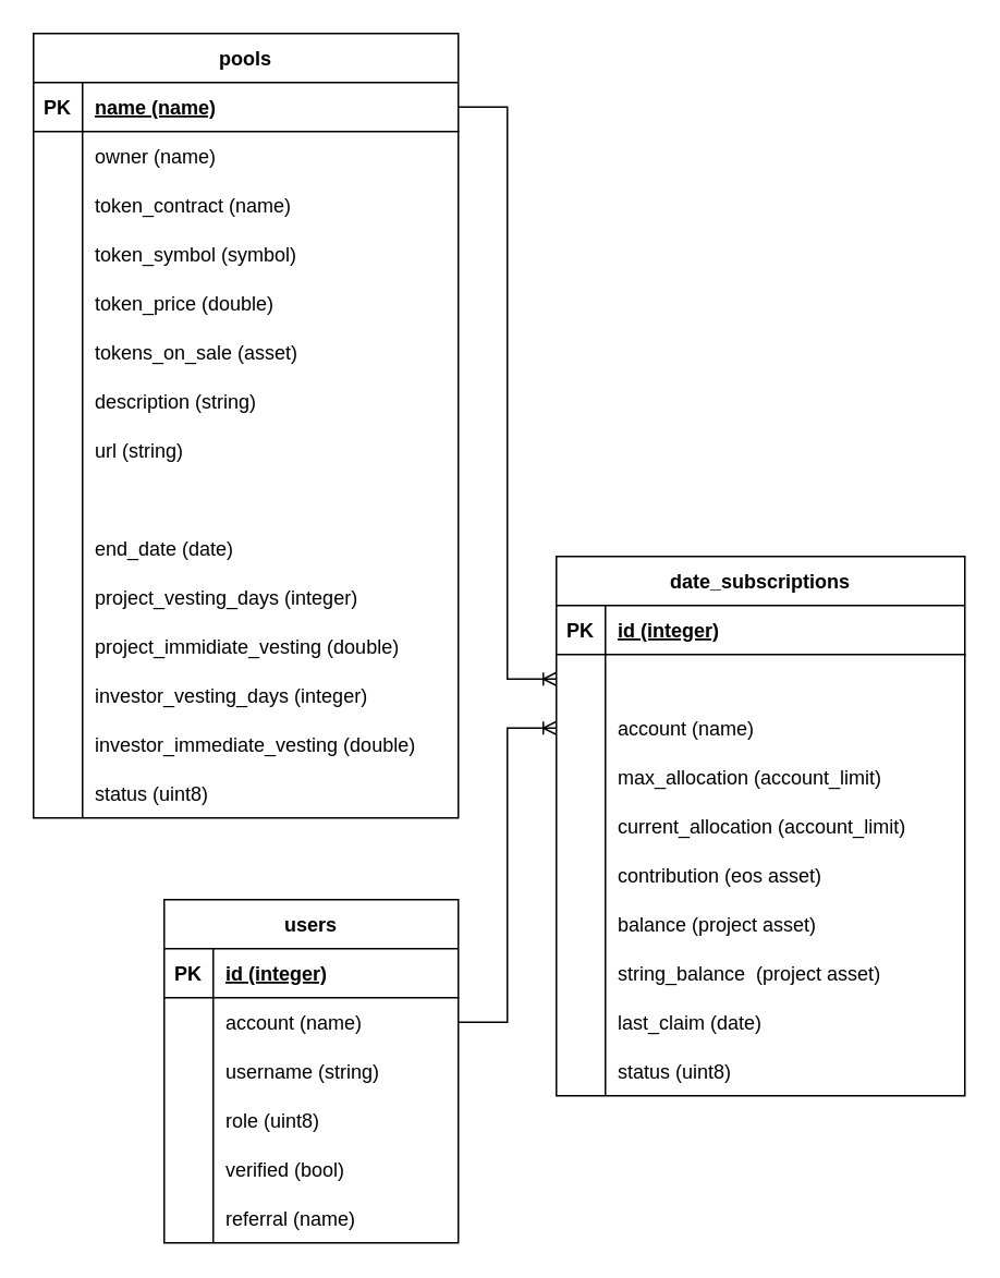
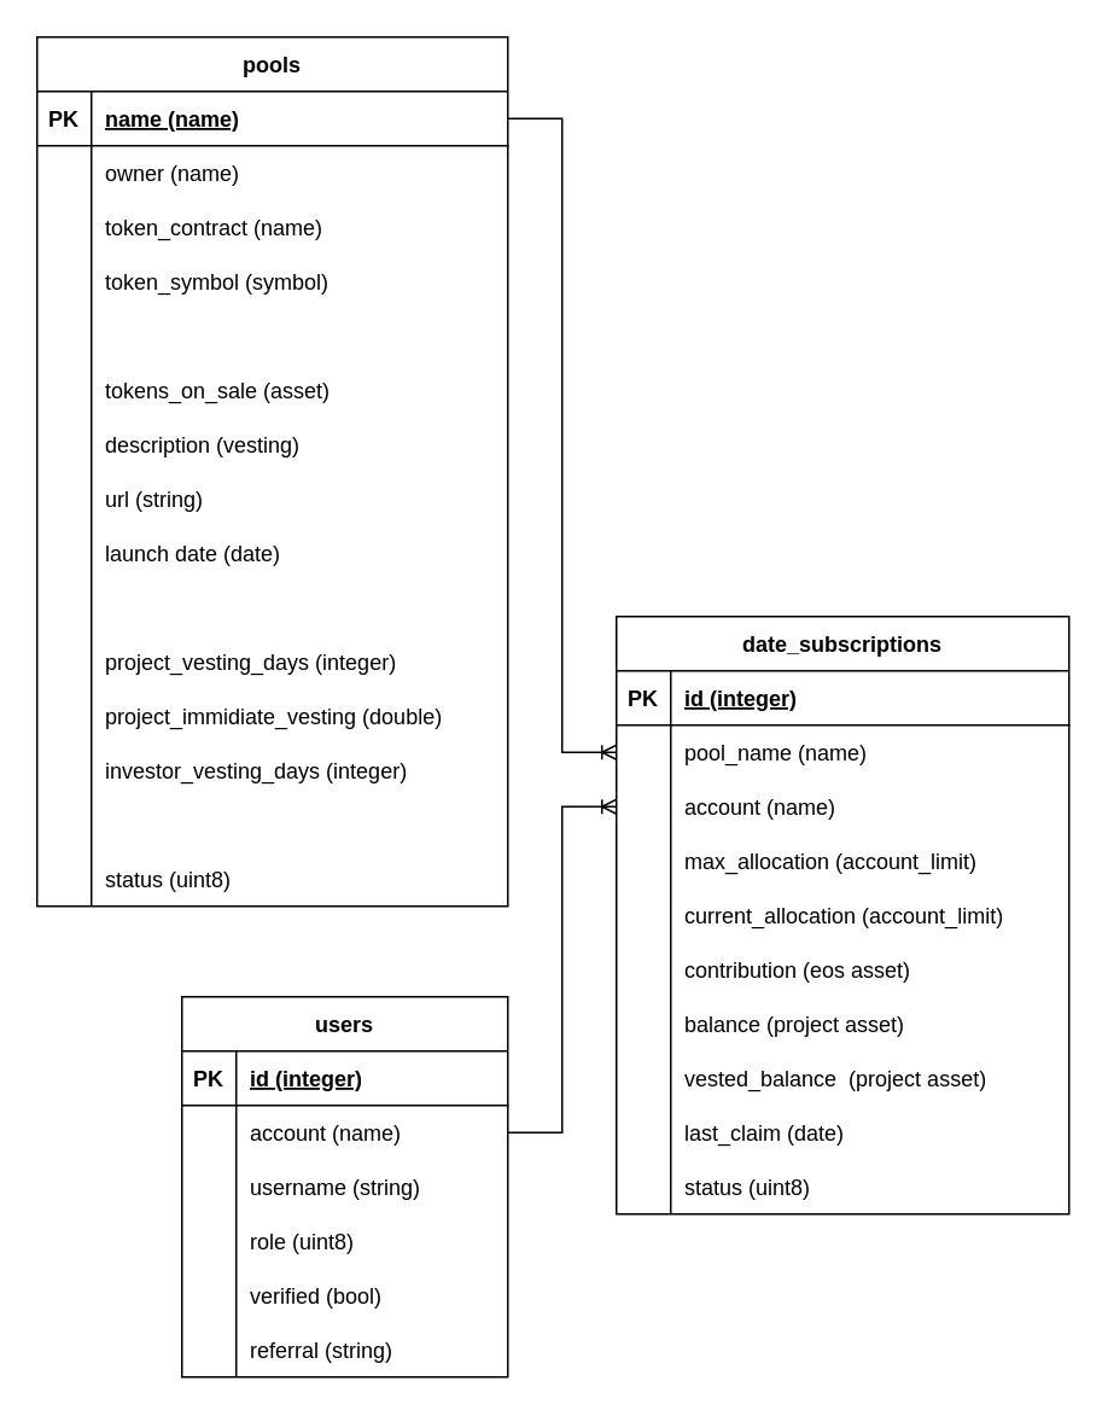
- <mxCell id="17" value="token_price (double)" style="shape=partialRectangle;connectable=0;fillColor=none;top=0;left=0;bottom=0;right=0;align=left;spacingLeft=6;overflow=hidden;" parent="15" vertex="1"><mxGeometry x="30" width="230" height="30" as="geometry"><mxRectangle width="230" height="30" as="alternateBounds" /></mxGeometry></mxCell>
- <mxCell id="23" value="description (string)" style="shape=partialRectangle;connectable=0;fillColor=none;top=0;left=0;bottom=0;right=0;align=left;spacingLeft=6;overflow=hidden;" parent="21" vertex="1"><mxGeometry x="30" width="230" height="30" as="geometry"><mxRectangle width="230" height="30" as="alternateBounds" /></mxGeometry></mxCell>
+ <mxCell id="23" value="description (vesting)" style="shape=partialRectangle;connectable=0;fillColor=none;top=0;left=0;bottom=0;right=0;align=left;spacingLeft=6;overflow=hidden;" parent="21" vertex="1"><mxGeometry x="30" width="230" height="30" as="geometry"><mxRectangle width="230" height="30" as="alternateBounds" /></mxGeometry></mxCell>
+ <mxCell id="29" value="launch date (date)" style="shape=partialRectangle;connectable=0;fillColor=none;top=0;left=0;bottom=0;right=0;align=left;spacingLeft=6;overflow=hidden;" parent="27" vertex="1"><mxGeometry x="30" width="230" height="30" as="geometry"><mxRectangle width="230" height="30" as="alternateBounds" /></mxGeometry></mxCell>
- <mxCell id="32" value="end_date (date)" style="shape=partialRectangle;connectable=0;fillColor=none;top=0;left=0;bottom=0;right=0;align=left;spacingLeft=6;overflow=hidden;" parent="30" vertex="1"><mxGeometry x="30" width="230" height="30" as="geometry"><mxRectangle width="230" height="30" as="alternateBounds" /></mxGeometry></mxCell>
+ <mxCell id="54" value="pool_name (name)" style="shape=partialRectangle;connectable=0;fillColor=none;top=0;left=0;bottom=0;right=0;align=left;spacingLeft=6;overflow=hidden;" parent="52" vertex="1"><mxGeometry x="30" width="220" height="30" as="geometry"><mxRectangle width="220" height="30" as="alternateBounds" /></mxGeometry></mxCell>
- <mxCell id="44" value="investor_immediate_vesting (double)" style="shape=partialRectangle;connectable=0;fillColor=none;top=0;left=0;bottom=0;right=0;align=left;spacingLeft=6;overflow=hidden;" parent="42" vertex="1"><mxGeometry x="30" width="230" height="30" as="geometry"><mxRectangle width="230" height="30" as="alternateBounds" /></mxGeometry></mxCell>
- <mxCell id="72" value="string_balance  (project asset)" style="shape=partialRectangle;connectable=0;fillColor=none;top=0;left=0;bottom=0;right=0;align=left;spacingLeft=6;overflow=hidden;" parent="70" vertex="1"><mxGeometry x="30" width="220" height="30" as="geometry"><mxRectangle width="220" height="30" as="alternateBounds" /></mxGeometry></mxCell>
+ <mxCell id="72" value="vested_balance  (project asset)" style="shape=partialRectangle;connectable=0;fillColor=none;top=0;left=0;bottom=0;right=0;align=left;spacingLeft=6;overflow=hidden;" parent="70" vertex="1"><mxGeometry x="30" width="220" height="30" as="geometry"><mxRectangle width="220" height="30" as="alternateBounds" /></mxGeometry></mxCell>
- <mxCell id="98" value="referral (name)" style="shape=partialRectangle;connectable=0;fillColor=none;top=0;left=0;bottom=0;right=0;align=left;spacingLeft=6;overflow=hidden;" parent="96" vertex="1"><mxGeometry x="30" width="150" height="30" as="geometry"><mxRectangle width="150" height="30" as="alternateBounds" /></mxGeometry></mxCell>
+ <mxCell id="98" value="referral (string)" style="shape=partialRectangle;connectable=0;fillColor=none;top=0;left=0;bottom=0;right=0;align=left;spacingLeft=6;overflow=hidden;" parent="96" vertex="1"><mxGeometry x="30" width="150" height="30" as="geometry"><mxRectangle width="150" height="30" as="alternateBounds" /></mxGeometry></mxCell>
